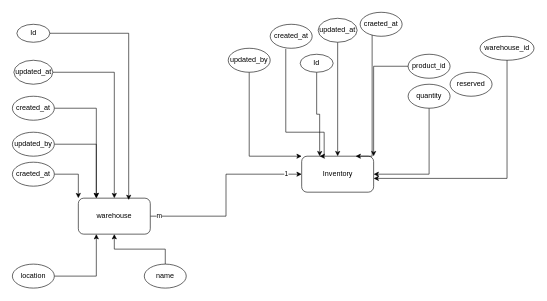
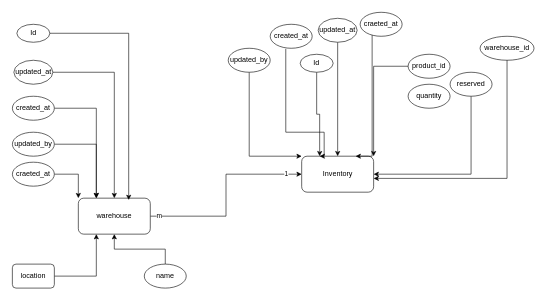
- <mxCell id="15" style="edgeStyle=orthogonalEdgeStyle;rounded=0;orthogonalLoop=1;jettySize=auto;html=1;entryX=1;entryY=0.5;entryDx=0;entryDy=0;exitX=0.5;exitY=1;exitDx=0;exitDy=0;" edge="1" parent="1" source="16" target="2"><mxGeometry relative="1" as="geometry" /></mxCell>
+ <mxCell id="17" style="edgeStyle=orthogonalEdgeStyle;rounded=0;orthogonalLoop=1;jettySize=auto;html=1;entryX=1;entryY=0.5;entryDx=0;entryDy=0;exitX=0.5;exitY=1;exitDx=0;exitDy=0;" edge="1" parent="1" source="18" target="2"><mxGeometry relative="1" as="geometry"><Array as="points"><mxPoint x="785" y="290" /></Array></mxGeometry></mxCell>
- <mxCell id="38" value="location" style="ellipse;whiteSpace=wrap;html=1;" vertex="1" parent="1"><mxGeometry x="20" y="440" width="70" height="40" as="geometry" /></mxCell>
+ <mxCell id="38" value="location" style="whiteSpace=wrap;html=1;rounded=1;" vertex="1" parent="1"><mxGeometry x="20" y="440" width="70" height="40" as="geometry" /></mxCell>
